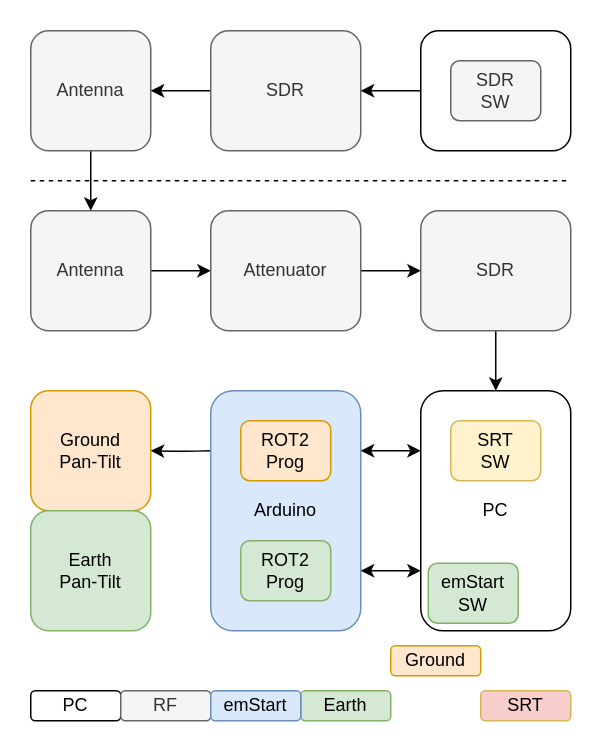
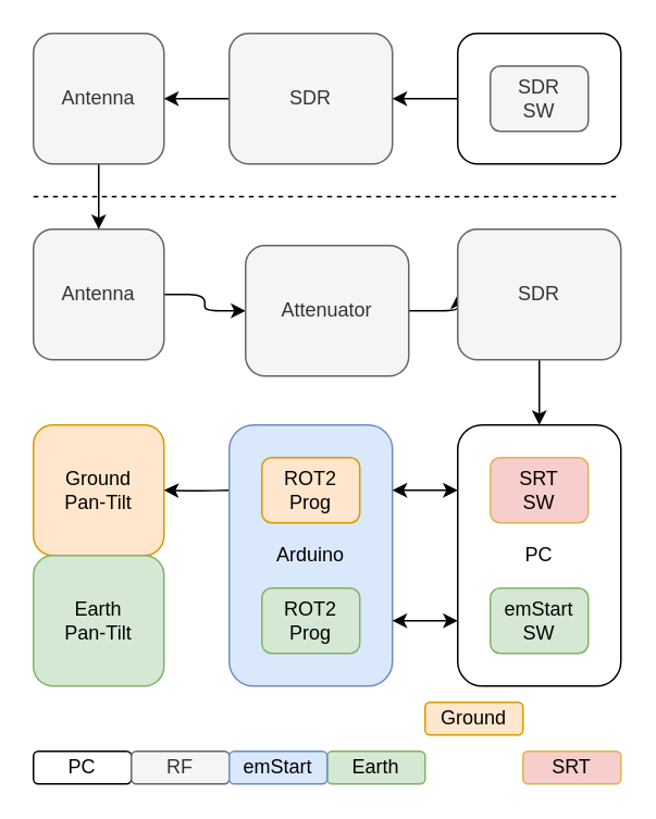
- <mxCell id="13" value="Attenuator" style="rounded=1;whiteSpace=wrap;html=1;fontStyle=0;fillColor=#f5f5f5;fontColor=#333333;strokeColor=#666666;" parent="1" vertex="1"><mxGeometry x="140" y="140" width="100" height="80" as="geometry" /></mxCell>
+ <mxCell id="13" value="Attenuator" style="rounded=1;whiteSpace=wrap;html=1;fontStyle=0;fillColor=#f5f5f5;fontColor=#333333;strokeColor=#666666;" parent="1" vertex="1"><mxGeometry x="150" y="150" width="100" height="80" as="geometry" /></mxCell>
- <mxCell id="18" value="SRT&lt;br&gt;SW" style="rounded=1;whiteSpace=wrap;html=1;fillColor=#fff2cc;strokeColor=#d6b656;" parent="1" vertex="1"><mxGeometry x="300" y="280" width="60" height="40" as="geometry" /></mxCell>
+ <mxCell id="18" value="SRT&lt;br&gt;SW" style="rounded=1;whiteSpace=wrap;html=1;fillColor=#f8cecc;strokeColor=#d6b656;" parent="1" vertex="1"><mxGeometry x="300" y="280" width="60" height="40" as="geometry" /></mxCell>
- <mxCell id="20" value="emStart&lt;br&gt;SW" style="rounded=1;whiteSpace=wrap;html=1;fillColor=#d5e8d4;strokeColor=#82b366;" vertex="1" parent="1"><mxGeometry x="285" y="375" width="60" height="40" as="geometry" /></mxCell>
+ <mxCell id="20" value="emStart&lt;br&gt;SW" style="rounded=1;whiteSpace=wrap;html=1;fillColor=#d5e8d4;strokeColor=#82b366;" vertex="1" parent="1"><mxGeometry x="300" y="360" width="60" height="40" as="geometry" /></mxCell>
